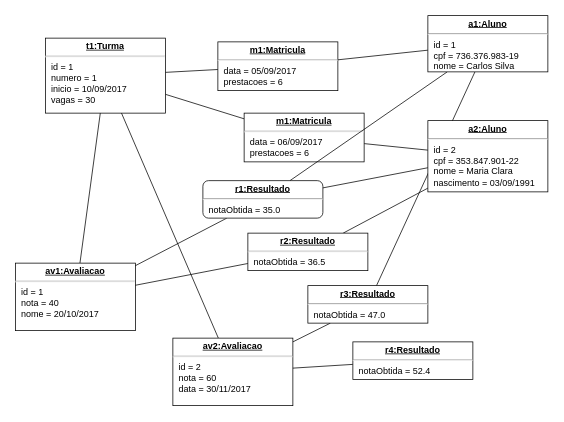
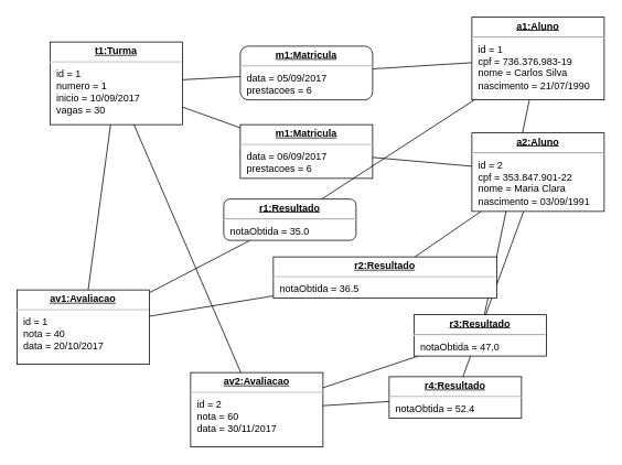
- <mxCell id="11" value="&lt;p style=&quot;margin:0px;margin-top:4px;text-align:center;text-decoration:underline;&quot;&gt;&lt;b&gt;a1:Aluno&lt;/b&gt;&lt;/p&gt;&lt;hr&gt;&lt;p style=&quot;margin:0px;margin-left:8px;&quot;&gt;id = 1&lt;/p&gt;&lt;p style=&quot;margin:0px;margin-left:8px;&quot;&gt;cpf = 736.376.983-19&lt;/p&gt;&lt;p style=&quot;margin:0px;margin-left:8px;&quot;&gt;nome = Carlos Silva&lt;/p&gt;&lt;p style=&quot;margin:0px;margin-left:8px;&quot;&gt;nascimento = 21/07/1990&lt;/p&gt;" style="verticalAlign=top;align=left;overflow=fill;fontSize=12;fontFamily=Helvetica;html=1;" vertex="1" parent="1"><mxGeometry x="570" y="20" width="160" height="75" as="geometry" /></mxCell>
+ <mxCell id="11" value="&lt;p style=&quot;margin:0px;margin-top:4px;text-align:center;text-decoration:underline;&quot;&gt;&lt;b&gt;a1:Aluno&lt;/b&gt;&lt;/p&gt;&lt;hr&gt;&lt;p style=&quot;margin:0px;margin-left:8px;&quot;&gt;id = 1&lt;/p&gt;&lt;p style=&quot;margin:0px;margin-left:8px;&quot;&gt;cpf = 736.376.983-19&lt;/p&gt;&lt;p style=&quot;margin:0px;margin-left:8px;&quot;&gt;nome = Carlos Silva&lt;/p&gt;&lt;p style=&quot;margin:0px;margin-left:8px;&quot;&gt;nascimento = 21/07/1990&lt;/p&gt;" style="verticalAlign=top;align=left;overflow=fill;fontSize=12;fontFamily=Helvetica;html=1;" vertex="1" parent="1"><mxGeometry x="570" y="20" width="160" height="100" as="geometry" /></mxCell>
- <mxCell id="6" value="&lt;p style=&quot;margin:0px;margin-top:4px;text-align:center;text-decoration:underline;&quot;&gt;&lt;b&gt;m1:Matricula&lt;/b&gt;&lt;/p&gt;&lt;hr&gt;&lt;p style=&quot;margin:0px;margin-left:8px;&quot;&gt;data = 05/09/2017&lt;/p&gt;&lt;p style=&quot;margin:0px;margin-left:8px;&quot;&gt;prestacoes = 6&lt;/p&gt;" style="verticalAlign=top;align=left;overflow=fill;fontSize=12;fontFamily=Helvetica;html=1;" vertex="1" parent="1"><mxGeometry x="290" y="55" width="160" height="65" as="geometry" /></mxCell>
+ <mxCell id="6" value="&lt;p style=&quot;margin:0px;margin-top:4px;text-align:center;text-decoration:underline;&quot;&gt;&lt;b&gt;m1:Matricula&lt;/b&gt;&lt;/p&gt;&lt;hr&gt;&lt;p style=&quot;margin:0px;margin-left:8px;&quot;&gt;data = 05/09/2017&lt;/p&gt;&lt;p style=&quot;margin:0px;margin-left:8px;&quot;&gt;prestacoes = 6&lt;/p&gt;" style="verticalAlign=top;align=left;overflow=fill;fontSize=12;fontFamily=Helvetica;html=1;rounded=1;" vertex="1" parent="1"><mxGeometry x="290" y="55" width="160" height="65" as="geometry" /></mxCell>
- <mxCell id="8" value="&lt;p style=&quot;margin:0px;margin-top:4px;text-align:center;text-decoration:underline;&quot;&gt;&lt;b&gt;m1:Matricula&lt;/b&gt;&lt;/p&gt;&lt;hr&gt;&lt;p style=&quot;margin:0px;margin-left:8px;&quot;&gt;data = 06/09/2017&lt;/p&gt;&lt;p style=&quot;margin:0px;margin-left:8px;&quot;&gt;prestacoes = 6&lt;/p&gt;" style="verticalAlign=top;align=left;overflow=fill;fontSize=12;fontFamily=Helvetica;html=1;" vertex="1" parent="1"><mxGeometry x="325" y="150" width="160" height="65" as="geometry" /></mxCell>
+ <mxCell id="8" value="&lt;p style=&quot;margin:0px;margin-top:4px;text-align:center;text-decoration:underline;&quot;&gt;&lt;b&gt;m1:Matricula&lt;/b&gt;&lt;/p&gt;&lt;hr&gt;&lt;p style=&quot;margin:0px;margin-left:8px;&quot;&gt;data = 06/09/2017&lt;/p&gt;&lt;p style=&quot;margin:0px;margin-left:8px;&quot;&gt;prestacoes = 6&lt;/p&gt;" style="verticalAlign=top;align=left;overflow=fill;fontSize=12;fontFamily=Helvetica;html=1;" vertex="1" parent="1"><mxGeometry x="290" y="150" width="160" height="65" as="geometry" /></mxCell>
- <mxCell id="13" style="edgeStyle=none;html=1;endArrow=none;endFill=0;" edge="1" parent="1" source="14" target="20"><mxGeometry relative="1" as="geometry" /></mxCell>
+ <mxCell id="13" style="edgeStyle=none;html=1;endArrow=none;endFill=0;" edge="1" parent="1" source="14" target="26"><mxGeometry relative="1" as="geometry" /></mxCell>
- <mxCell id="22" value="&lt;p style=&quot;margin:0px;margin-top:4px;text-align:center;text-decoration:underline;&quot;&gt;&lt;b&gt;r2:Resultado&lt;/b&gt;&lt;/p&gt;&lt;hr&gt;&lt;p style=&quot;margin:0px;margin-left:8px;&quot;&gt;notaObtida = 36.5&lt;/p&gt;" style="verticalAlign=top;align=left;overflow=fill;fontSize=12;fontFamily=Helvetica;html=1;" vertex="1" parent="1"><mxGeometry x="330" y="310" width="160" height="50" as="geometry" /></mxCell>
+ <mxCell id="22" value="&lt;p style=&quot;margin:0px;margin-top:4px;text-align:center;text-decoration:underline;&quot;&gt;&lt;b&gt;r2:Resultado&lt;/b&gt;&lt;/p&gt;&lt;hr&gt;&lt;p style=&quot;margin:0px;margin-left:8px;&quot;&gt;notaObtida = 36.5&lt;/p&gt;" style="verticalAlign=top;align=left;overflow=fill;fontSize=12;fontFamily=Helvetica;html=1;" vertex="1" parent="1"><mxGeometry x="330" y="310" width="270" height="50" as="geometry" /></mxCell>
- <mxCell id="16" value="&lt;p style=&quot;margin:0px;margin-top:4px;text-align:center;text-decoration:underline;&quot;&gt;&lt;b&gt;av1:Avaliacao&lt;/b&gt;&lt;/p&gt;&lt;hr&gt;&lt;p style=&quot;margin:0px;margin-left:8px;&quot;&gt;id = 1&lt;/p&gt;&lt;p style=&quot;margin:0px;margin-left:8px;&quot;&gt;nota = 40&lt;/p&gt;&lt;p style=&quot;margin:0px;margin-left:8px;&quot;&gt;nome = 20/10/2017&lt;/p&gt;" style="verticalAlign=top;align=left;overflow=fill;fontSize=12;fontFamily=Helvetica;html=1;" vertex="1" parent="1"><mxGeometry x="20" y="350" width="160" height="90" as="geometry" /></mxCell>
+ <mxCell id="16" value="&lt;p style=&quot;margin:0px;margin-top:4px;text-align:center;text-decoration:underline;&quot;&gt;&lt;b&gt;av1:Avaliacao&lt;/b&gt;&lt;/p&gt;&lt;hr&gt;&lt;p style=&quot;margin:0px;margin-left:8px;&quot;&gt;id = 1&lt;/p&gt;&lt;p style=&quot;margin:0px;margin-left:8px;&quot;&gt;nota = 40&lt;/p&gt;&lt;p style=&quot;margin:0px;margin-left:8px;&quot;&gt;data = 20/10/2017&lt;/p&gt;" style="verticalAlign=top;align=left;overflow=fill;fontSize=12;fontFamily=Helvetica;html=1;" vertex="1" parent="1"><mxGeometry x="20" y="350" width="160" height="90" as="geometry" /></mxCell>
- <mxCell id="24" value="&lt;p style=&quot;margin:0px;margin-top:4px;text-align:center;text-decoration:underline;&quot;&gt;&lt;b&gt;r3:Resultado&lt;/b&gt;&lt;/p&gt;&lt;hr&gt;&lt;p style=&quot;margin:0px;margin-left:8px;&quot;&gt;notaObtida = 47.0&lt;/p&gt;" style="verticalAlign=top;align=left;overflow=fill;fontSize=12;fontFamily=Helvetica;html=1;" vertex="1" parent="1"><mxGeometry x="410" y="380" width="160" height="50" as="geometry" /></mxCell>
+ <mxCell id="24" value="&lt;p style=&quot;margin:0px;margin-top:4px;text-align:center;text-decoration:underline;&quot;&gt;&lt;b&gt;r3:Resultado&lt;/b&gt;&lt;/p&gt;&lt;hr&gt;&lt;p style=&quot;margin:0px;margin-left:8px;&quot;&gt;notaObtida = 47.0&lt;/p&gt;" style="verticalAlign=top;align=left;overflow=fill;fontSize=12;fontFamily=Helvetica;html=1;" vertex="1" parent="1"><mxGeometry x="500" y="380" width="160" height="50" as="geometry" /></mxCell>
